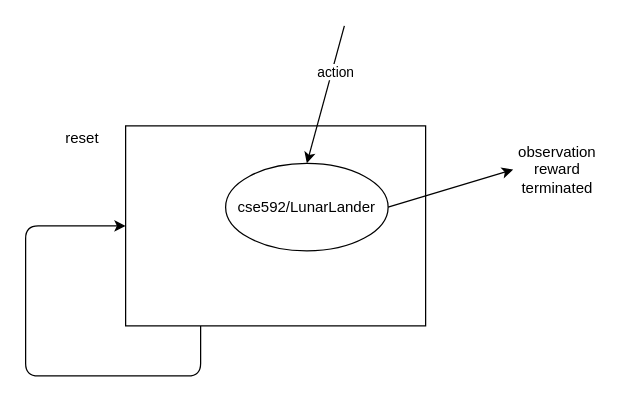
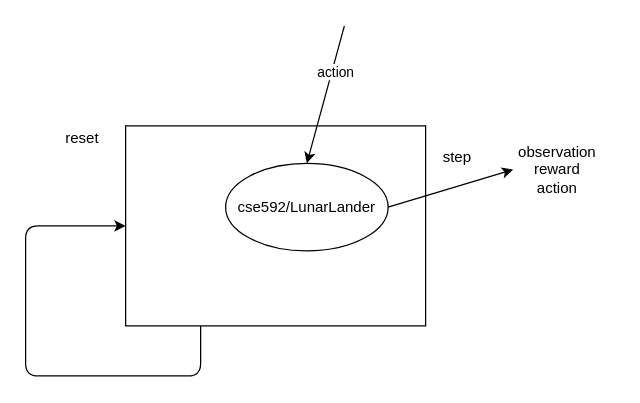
+ <mxCell id="7" value="step" style="text;html=1;align=center;verticalAlign=middle;resizable=0;points=[];autosize=1;strokeColor=none;fillColor=none;" vertex="1" parent="1"><mxGeometry x="340" y="110" width="50" height="30" as="geometry" /></mxCell>
- <mxCell id="8" value="observation&lt;br&gt;reward&lt;br&gt;terminated" style="text;html=1;align=center;verticalAlign=middle;resizable=0;points=[];autosize=1;strokeColor=none;fillColor=none;" vertex="1" parent="1"><mxGeometry x="400" y="105" width="90" height="60" as="geometry" /></mxCell>
+ <mxCell id="8" value="observation&lt;br&gt;reward&lt;br&gt;action" style="text;html=1;align=center;verticalAlign=middle;resizable=0;points=[];autosize=1;strokeColor=none;fillColor=none;" vertex="1" parent="1"><mxGeometry x="400" y="105" width="90" height="60" as="geometry" /></mxCell>
